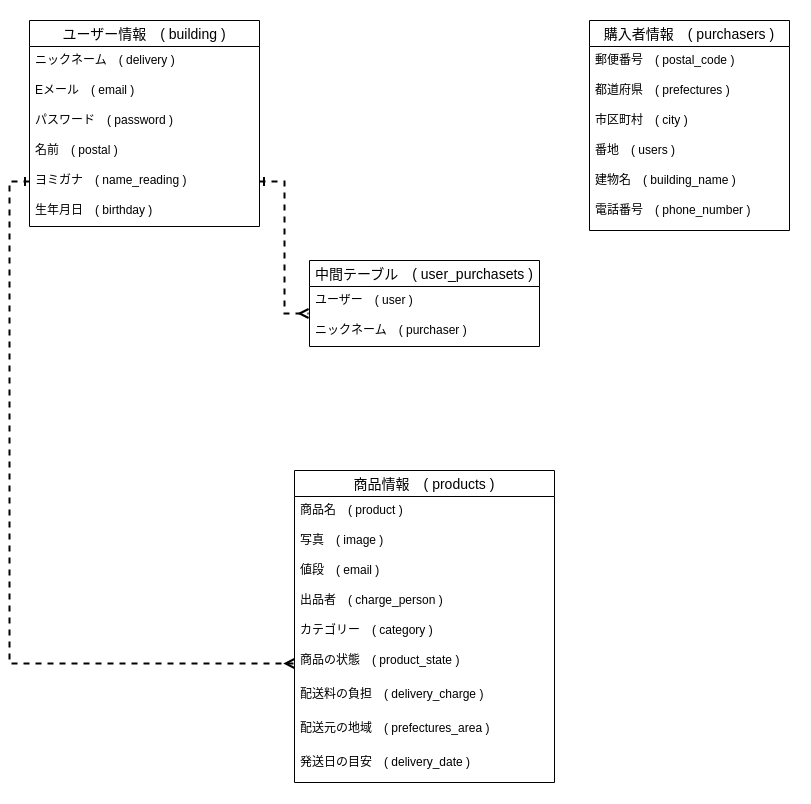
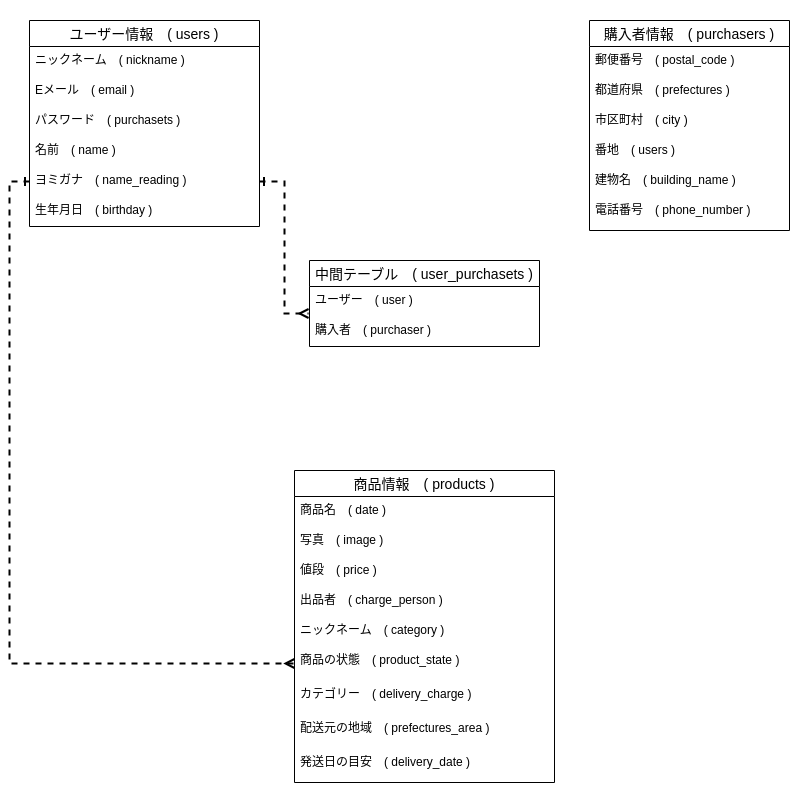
- <mxCell id="20" value="ユーザー情報　( building )" style="swimlane;fontStyle=0;childLayout=stackLayout;horizontal=1;startSize=26;horizontalStack=0;resizeParent=1;resizeParentMax=0;resizeLast=0;collapsible=1;marginBottom=0;align=center;fontSize=14;" parent="1" vertex="1"><mxGeometry x="20" y="20" width="230" height="206" as="geometry" /></mxCell>
+ <mxCell id="20" value="ユーザー情報　( users )" style="swimlane;fontStyle=0;childLayout=stackLayout;horizontal=1;startSize=26;horizontalStack=0;resizeParent=1;resizeParentMax=0;resizeLast=0;collapsible=1;marginBottom=0;align=center;fontSize=14;" parent="1" vertex="1"><mxGeometry x="20" y="20" width="230" height="206" as="geometry" /></mxCell>
- <mxCell id="21" value="ニックネーム　( delivery )" style="text;strokeColor=none;fillColor=none;spacingLeft=4;spacingRight=4;overflow=hidden;rotatable=0;points=[[0,0.5],[1,0.5]];portConstraint=eastwest;fontSize=12;" parent="20" vertex="1"><mxGeometry y="26" width="230" height="30" as="geometry" /></mxCell>
+ <mxCell id="21" value="ニックネーム　( nickname )" style="text;strokeColor=none;fillColor=none;spacingLeft=4;spacingRight=4;overflow=hidden;rotatable=0;points=[[0,0.5],[1,0.5]];portConstraint=eastwest;fontSize=12;" parent="20" vertex="1"><mxGeometry y="26" width="230" height="30" as="geometry" /></mxCell>
- <mxCell id="23" value="パスワード　( password )" style="text;strokeColor=none;fillColor=none;spacingLeft=4;spacingRight=4;overflow=hidden;rotatable=0;points=[[0,0.5],[1,0.5]];portConstraint=eastwest;fontSize=12;" parent="20" vertex="1"><mxGeometry y="86" width="230" height="30" as="geometry" /></mxCell>
+ <mxCell id="23" value="パスワード　( purchasets )" style="text;strokeColor=none;fillColor=none;spacingLeft=4;spacingRight=4;overflow=hidden;rotatable=0;points=[[0,0.5],[1,0.5]];portConstraint=eastwest;fontSize=12;" parent="20" vertex="1"><mxGeometry y="86" width="230" height="30" as="geometry" /></mxCell>
- <mxCell id="24" value="名前　( postal )" style="text;strokeColor=none;fillColor=none;spacingLeft=4;spacingRight=4;overflow=hidden;rotatable=0;points=[[0,0.5],[1,0.5]];portConstraint=eastwest;fontSize=12;" parent="20" vertex="1"><mxGeometry y="116" width="230" height="30" as="geometry" /></mxCell>
+ <mxCell id="24" value="名前　( name )" style="text;strokeColor=none;fillColor=none;spacingLeft=4;spacingRight=4;overflow=hidden;rotatable=0;points=[[0,0.5],[1,0.5]];portConstraint=eastwest;fontSize=12;" parent="20" vertex="1"><mxGeometry y="116" width="230" height="30" as="geometry" /></mxCell>
- <mxCell id="29" value="ニックネーム　( purchaser )" style="text;strokeColor=none;fillColor=none;spacingLeft=4;spacingRight=4;overflow=hidden;rotatable=0;points=[[0,0.5],[1,0.5]];portConstraint=eastwest;fontSize=12;" parent="27" vertex="1"><mxGeometry y="56" width="230" height="30" as="geometry" /></mxCell>
+ <mxCell id="29" value="購入者　( purchaser )" style="text;strokeColor=none;fillColor=none;spacingLeft=4;spacingRight=4;overflow=hidden;rotatable=0;points=[[0,0.5],[1,0.5]];portConstraint=eastwest;fontSize=12;" parent="27" vertex="1"><mxGeometry y="56" width="230" height="30" as="geometry" /></mxCell>
- <mxCell id="10" value="商品名　( product )" style="text;strokeColor=none;fillColor=none;spacingLeft=4;spacingRight=4;overflow=hidden;rotatable=0;points=[[0,0.5],[1,0.5]];portConstraint=eastwest;fontSize=12;" parent="9" vertex="1"><mxGeometry y="26" width="260" height="30" as="geometry" /></mxCell>
+ <mxCell id="10" value="商品名　( date )" style="text;strokeColor=none;fillColor=none;spacingLeft=4;spacingRight=4;overflow=hidden;rotatable=0;points=[[0,0.5],[1,0.5]];portConstraint=eastwest;fontSize=12;" parent="9" vertex="1"><mxGeometry y="26" width="260" height="30" as="geometry" /></mxCell>
- <mxCell id="12" value="値段　( email )" style="text;strokeColor=none;fillColor=none;spacingLeft=4;spacingRight=4;overflow=hidden;rotatable=0;points=[[0,0.5],[1,0.5]];portConstraint=eastwest;fontSize=12;" parent="9" vertex="1"><mxGeometry y="86" width="260" height="30" as="geometry" /></mxCell>
+ <mxCell id="12" value="値段　( price )" style="text;strokeColor=none;fillColor=none;spacingLeft=4;spacingRight=4;overflow=hidden;rotatable=0;points=[[0,0.5],[1,0.5]];portConstraint=eastwest;fontSize=12;" parent="9" vertex="1"><mxGeometry y="86" width="260" height="30" as="geometry" /></mxCell>
- <mxCell id="14" value="カテゴリー　( category )" style="text;strokeColor=none;fillColor=none;spacingLeft=4;spacingRight=4;overflow=hidden;rotatable=0;points=[[0,0.5],[1,0.5]];portConstraint=eastwest;fontSize=12;" parent="9" vertex="1"><mxGeometry y="146" width="260" height="30" as="geometry" /></mxCell>
+ <mxCell id="14" value="ニックネーム　( category )" style="text;strokeColor=none;fillColor=none;spacingLeft=4;spacingRight=4;overflow=hidden;rotatable=0;points=[[0,0.5],[1,0.5]];portConstraint=eastwest;fontSize=12;" parent="9" vertex="1"><mxGeometry y="146" width="260" height="30" as="geometry" /></mxCell>
- <mxCell id="16" value="配送料の負担　( delivery_charge )" style="text;strokeColor=none;fillColor=none;spacingLeft=4;spacingRight=4;overflow=hidden;rotatable=0;points=[[0,0.5],[1,0.5]];portConstraint=eastwest;fontSize=12;" parent="9" vertex="1"><mxGeometry y="210" width="260" height="34" as="geometry" /></mxCell>
+ <mxCell id="16" value="カテゴリー　( delivery_charge )" style="text;strokeColor=none;fillColor=none;spacingLeft=4;spacingRight=4;overflow=hidden;rotatable=0;points=[[0,0.5],[1,0.5]];portConstraint=eastwest;fontSize=12;" parent="9" vertex="1"><mxGeometry y="210" width="260" height="34" as="geometry" /></mxCell>
